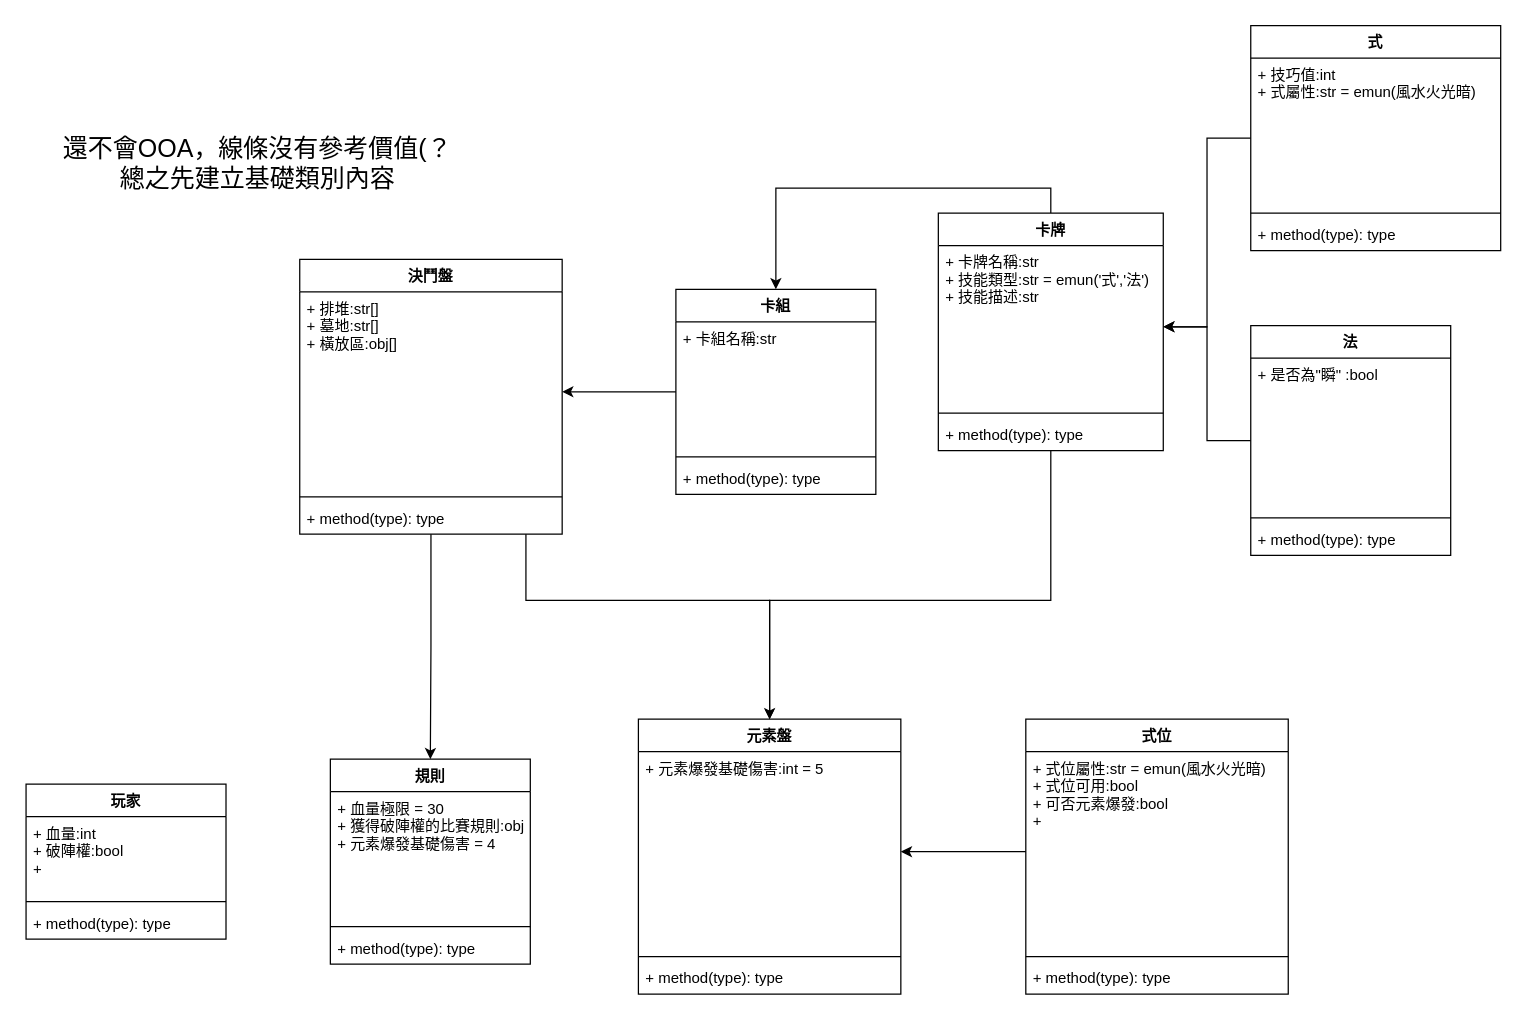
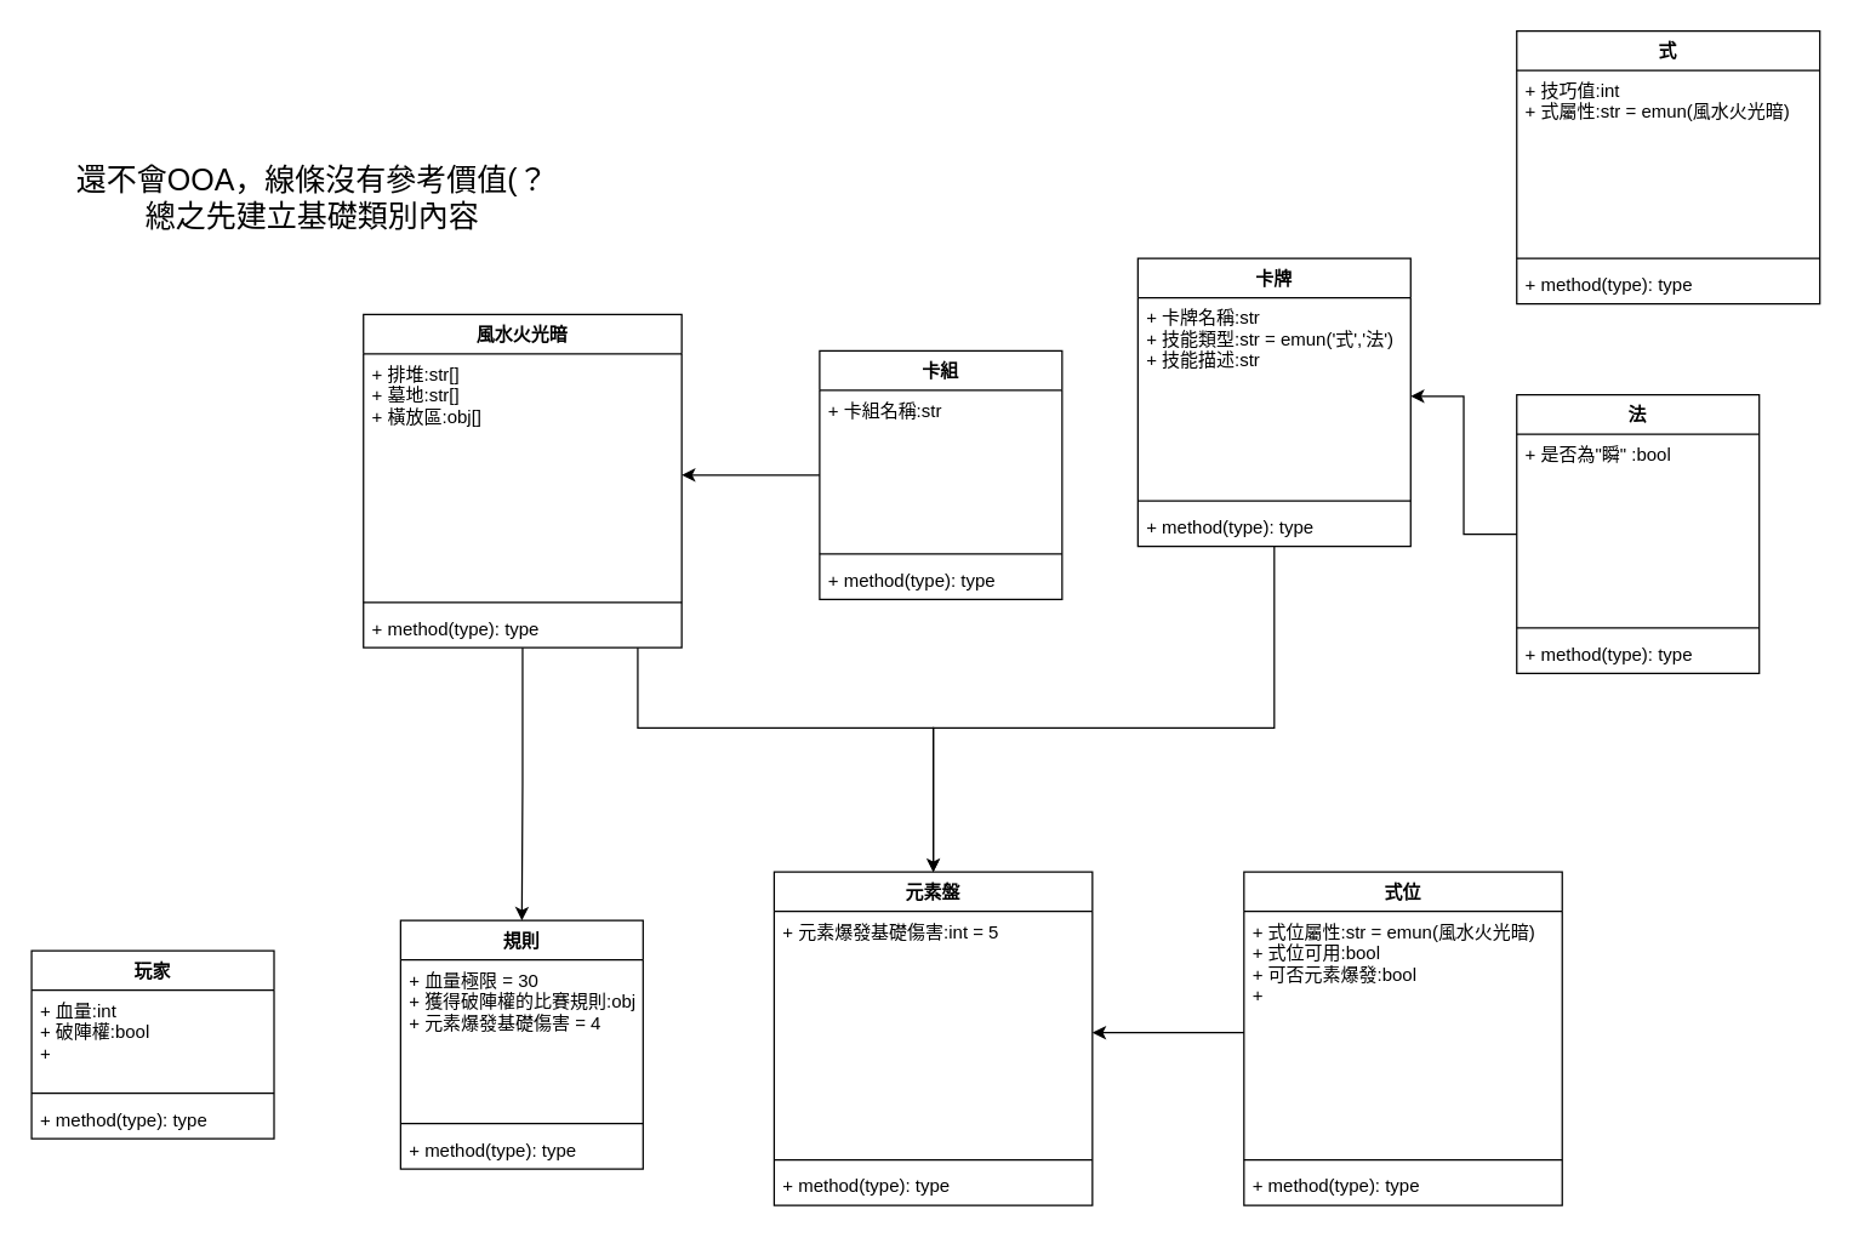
- <mxCell id="15" style="edgeStyle=orthogonalEdgeStyle;rounded=0;orthogonalLoop=1;jettySize=auto;html=1;exitX=0.5;exitY=0;exitDx=0;exitDy=0;entryX=0.5;entryY=0;entryDx=0;entryDy=0;" edge="1" parent="1" source="17" target="11"><mxGeometry relative="1" as="geometry" /></mxCell>
- <mxCell id="36" style="edgeStyle=orthogonalEdgeStyle;rounded=0;orthogonalLoop=1;jettySize=auto;html=1;entryX=1;entryY=0.5;entryDx=0;entryDy=0;" edge="1" parent="1" source="37" target="18"><mxGeometry relative="1" as="geometry" /></mxCell>
- <mxCell id="27" value="決鬥盤" style="swimlane;fontStyle=1;align=center;verticalAlign=top;childLayout=stackLayout;horizontal=1;startSize=26;horizontalStack=0;resizeParent=1;resizeParentMax=0;resizeLast=0;collapsible=1;marginBottom=0;" vertex="1" parent="1"><mxGeometry x="239" y="207" width="210" height="220" as="geometry" /></mxCell>
+ <mxCell id="27" value="風水火光暗" style="swimlane;fontStyle=1;align=center;verticalAlign=top;childLayout=stackLayout;horizontal=1;startSize=26;horizontalStack=0;resizeParent=1;resizeParentMax=0;resizeLast=0;collapsible=1;marginBottom=0;" vertex="1" parent="1"><mxGeometry x="239" y="207" width="210" height="220" as="geometry" /></mxCell>
